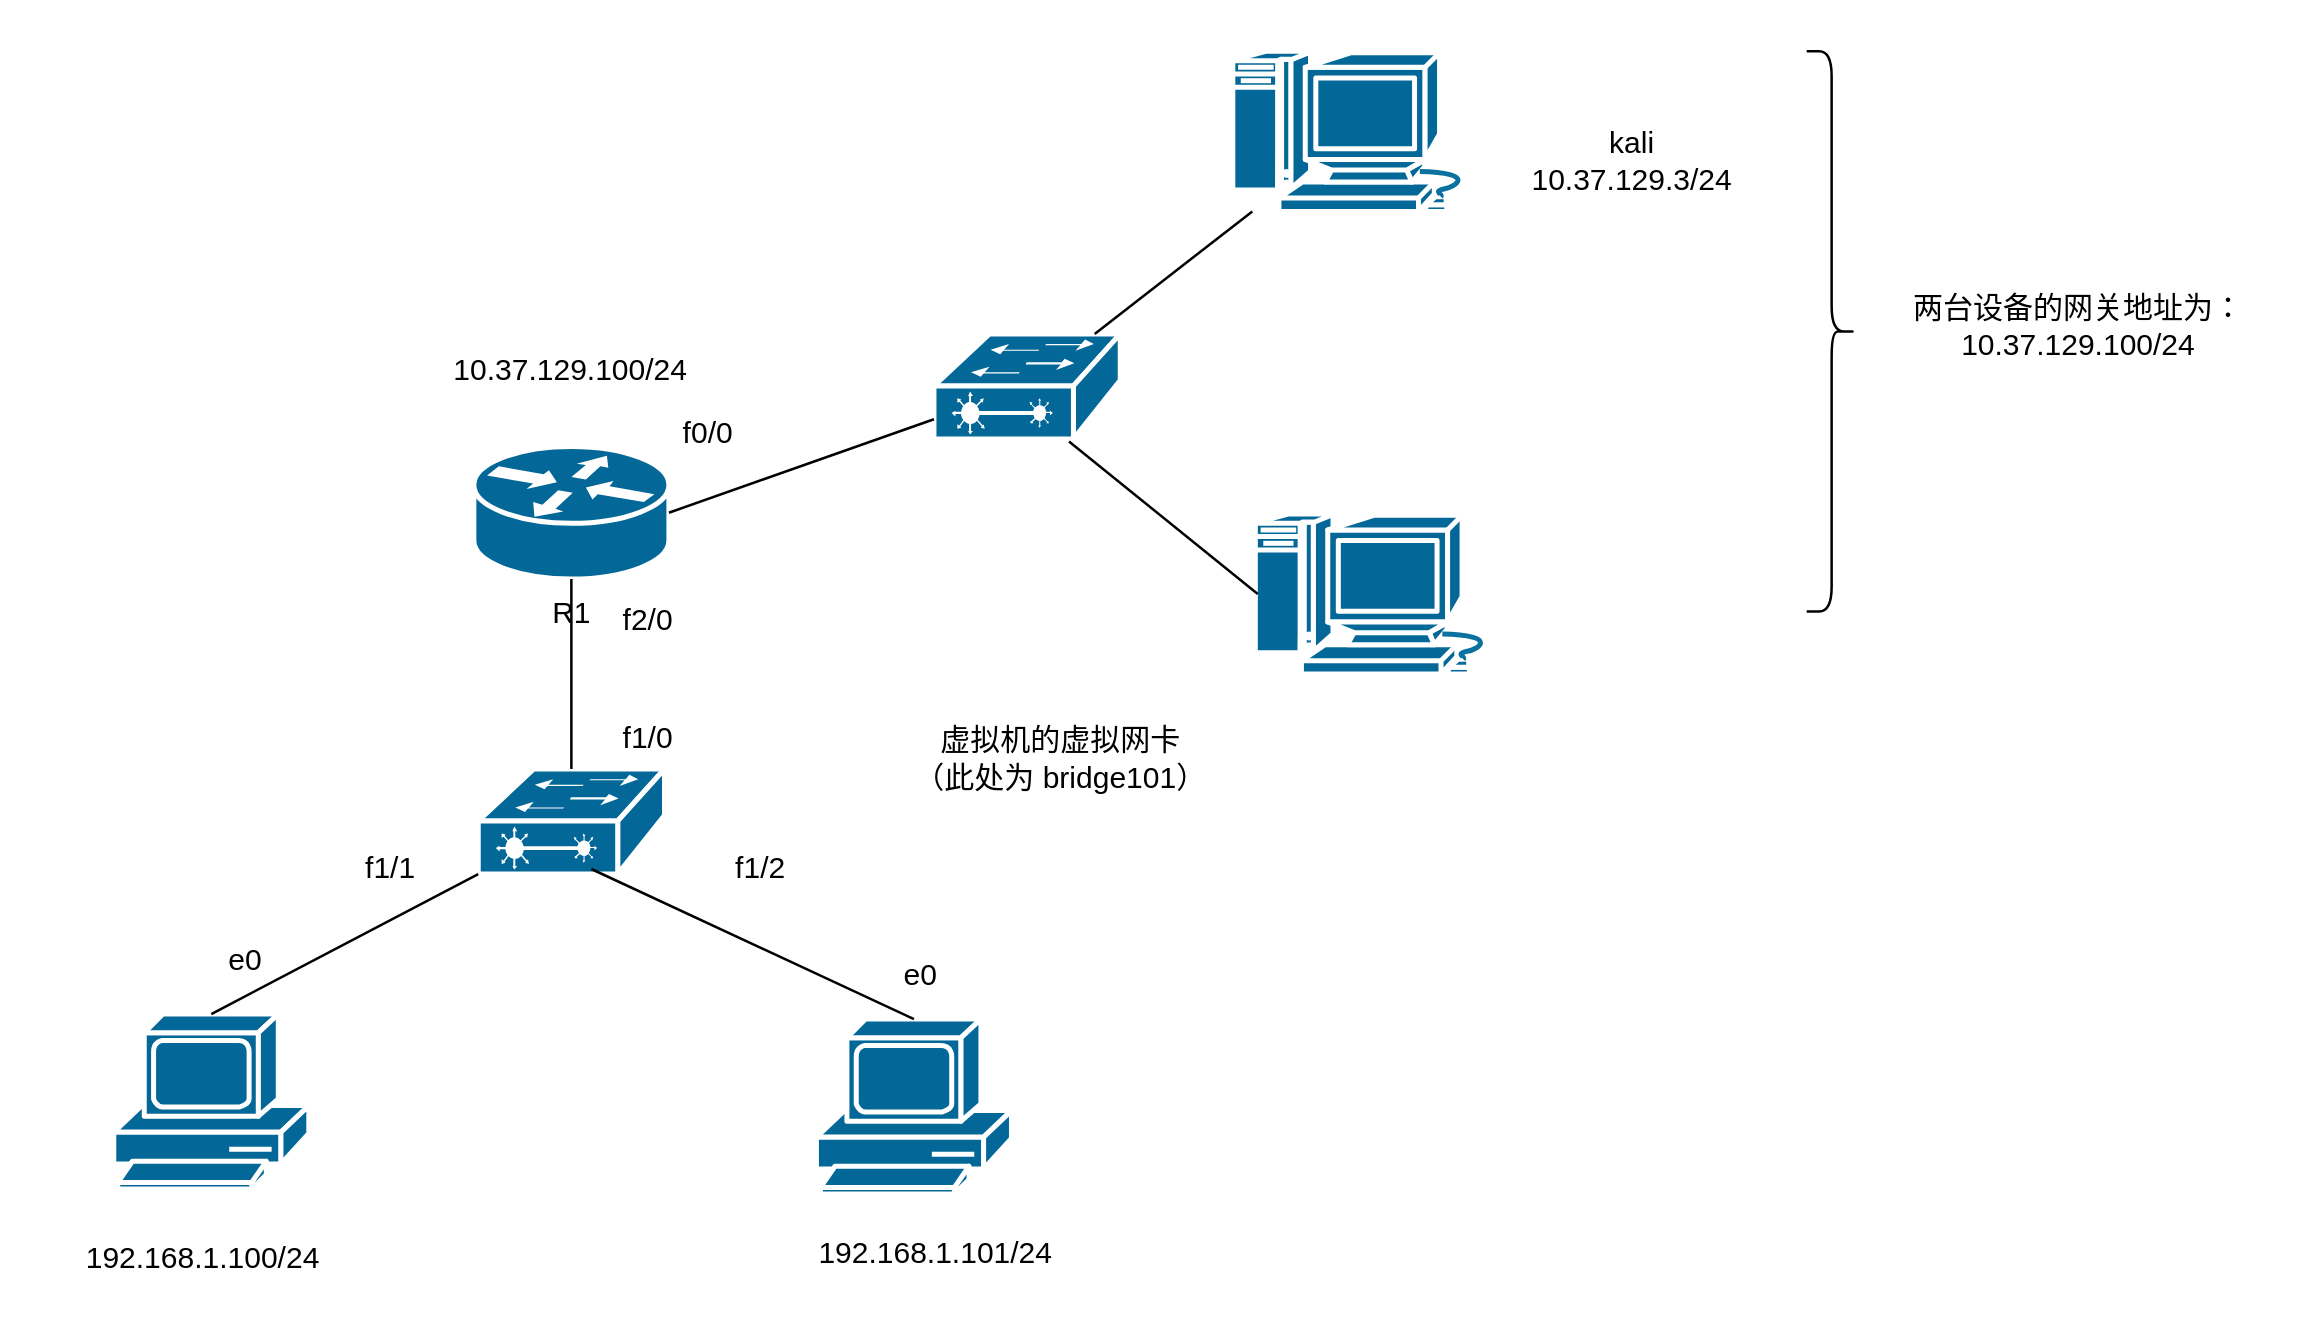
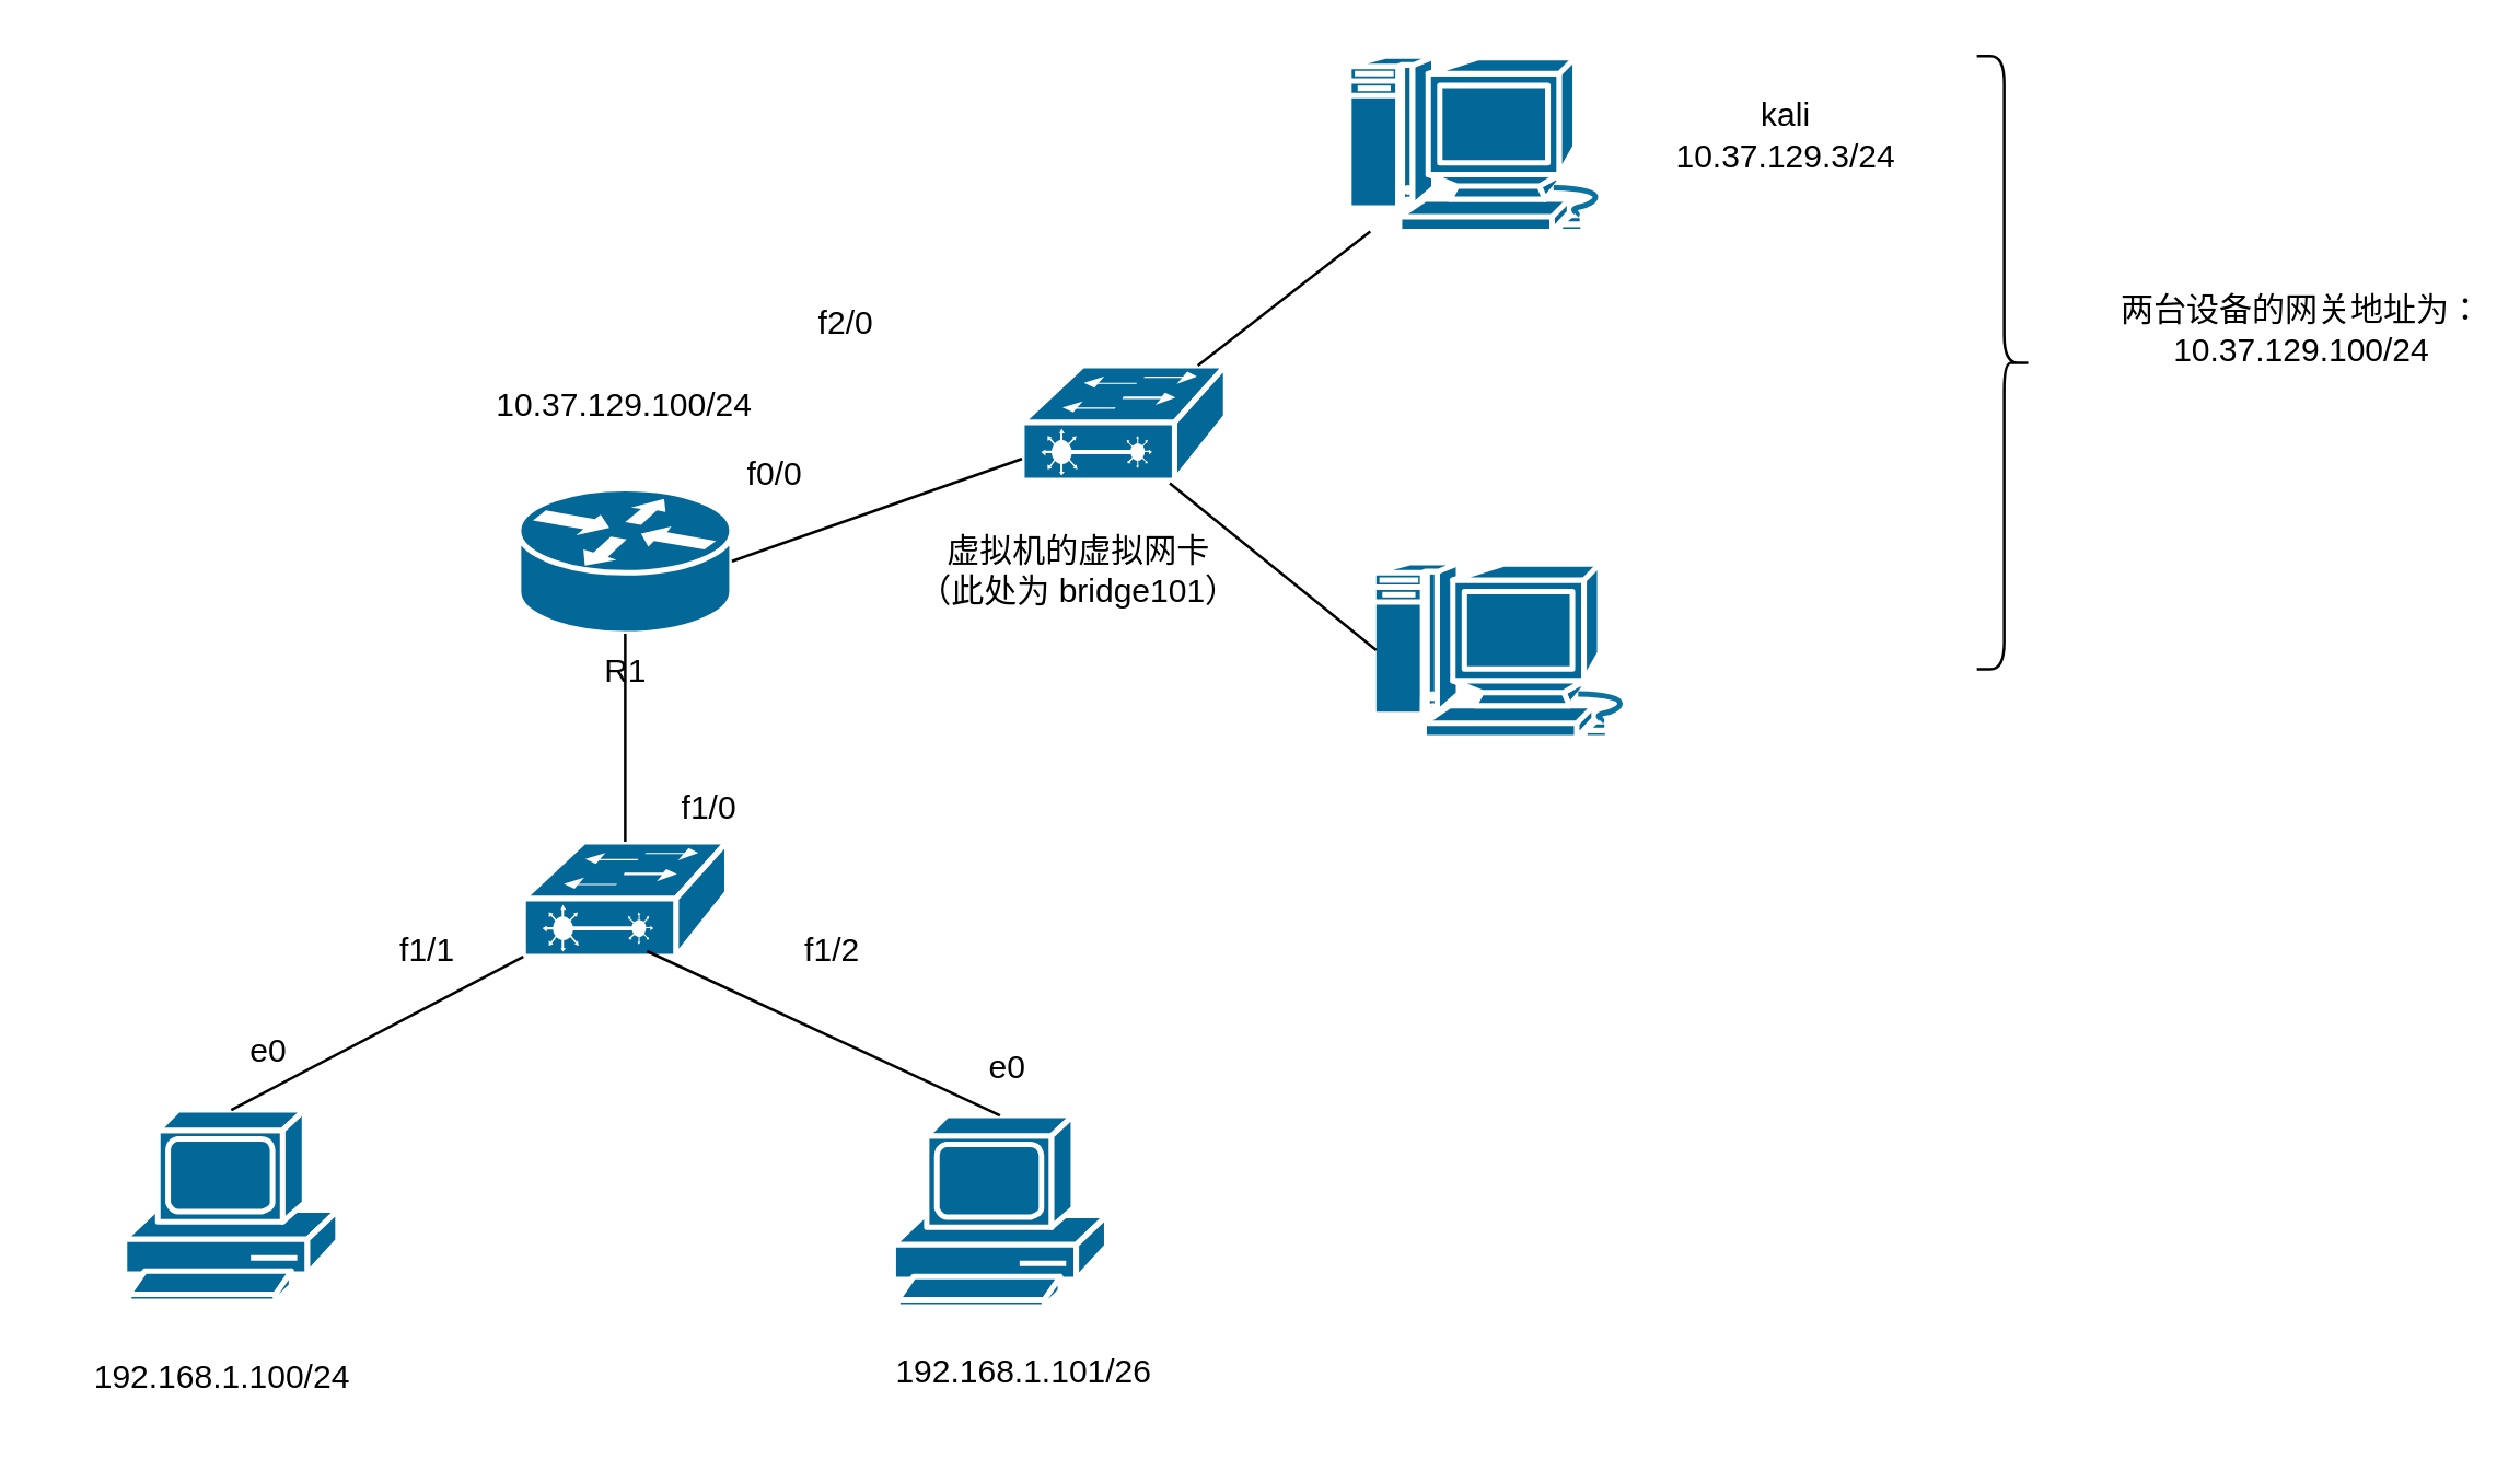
- <mxCell id="25" value="kali&lt;br&gt;10.37.129.3/24" style="text;html=1;align=center;verticalAlign=middle;whiteSpace=wrap;rounded=0;" vertex="1" parent="1"><mxGeometry x="609" y="48" width="87" height="31" as="geometry" /></mxCell>
+ <mxCell id="25" value="kali&lt;br&gt;10.37.129.3/24" style="text;html=1;align=center;verticalAlign=middle;whiteSpace=wrap;rounded=0;" vertex="1" parent="1"><mxGeometry x="609" y="33" width="87" height="31" as="geometry" /></mxCell>
- <mxCell id="28" value="两台设备的网关地址为：10.37.129.100/24" style="text;html=1;align=center;verticalAlign=middle;whiteSpace=wrap;rounded=0;" vertex="1" parent="1"><mxGeometry x="763" y="115" width="136" height="30" as="geometry" /></mxCell>
+ <mxCell id="28" value="两台设备的网关地址为：10.37.129.100/24" style="text;html=1;align=center;verticalAlign=middle;whiteSpace=wrap;rounded=0;" vertex="1" parent="1"><mxGeometry x="773" y="105" width="136" height="30" as="geometry" /></mxCell>
- <mxCell id="22" value="f2/0" style="text;html=1;align=center;verticalAlign=middle;whiteSpace=wrap;rounded=0;" vertex="1" parent="1"><mxGeometry x="229" y="233" width="60" height="30" as="geometry" /></mxCell>
+ <mxCell id="22" value="f2/0" style="text;html=1;align=center;verticalAlign=middle;whiteSpace=wrap;rounded=0;" vertex="1" parent="1"><mxGeometry x="279" y="103" width="60" height="30" as="geometry" /></mxCell>
- <mxCell id="24" value="虚拟机的虚拟网卡（此处为 bridge101）" style="text;html=1;align=center;verticalAlign=middle;whiteSpace=wrap;rounded=0;" vertex="1" parent="1"><mxGeometry x="364" y="273" width="120" height="59" as="geometry" /></mxCell>
+ <mxCell id="24" value="虚拟机的虚拟网卡（此处为 bridge101）" style="text;html=1;align=center;verticalAlign=middle;whiteSpace=wrap;rounded=0;" vertex="1" parent="1"><mxGeometry x="334" y="178" width="120" height="59" as="geometry" /></mxCell>
- <mxCell id="16" value="192.168.1.101/24" style="text;html=1;align=center;verticalAlign=middle;whiteSpace=wrap;rounded=0;" vertex="1" parent="1"><mxGeometry x="313" y="488" width="122" height="25" as="geometry" /></mxCell>
+ <mxCell id="16" value="192.168.1.101/26" style="text;html=1;align=center;verticalAlign=middle;whiteSpace=wrap;rounded=0;" vertex="1" parent="1"><mxGeometry x="313" y="488" width="122" height="25" as="geometry" /></mxCell>
